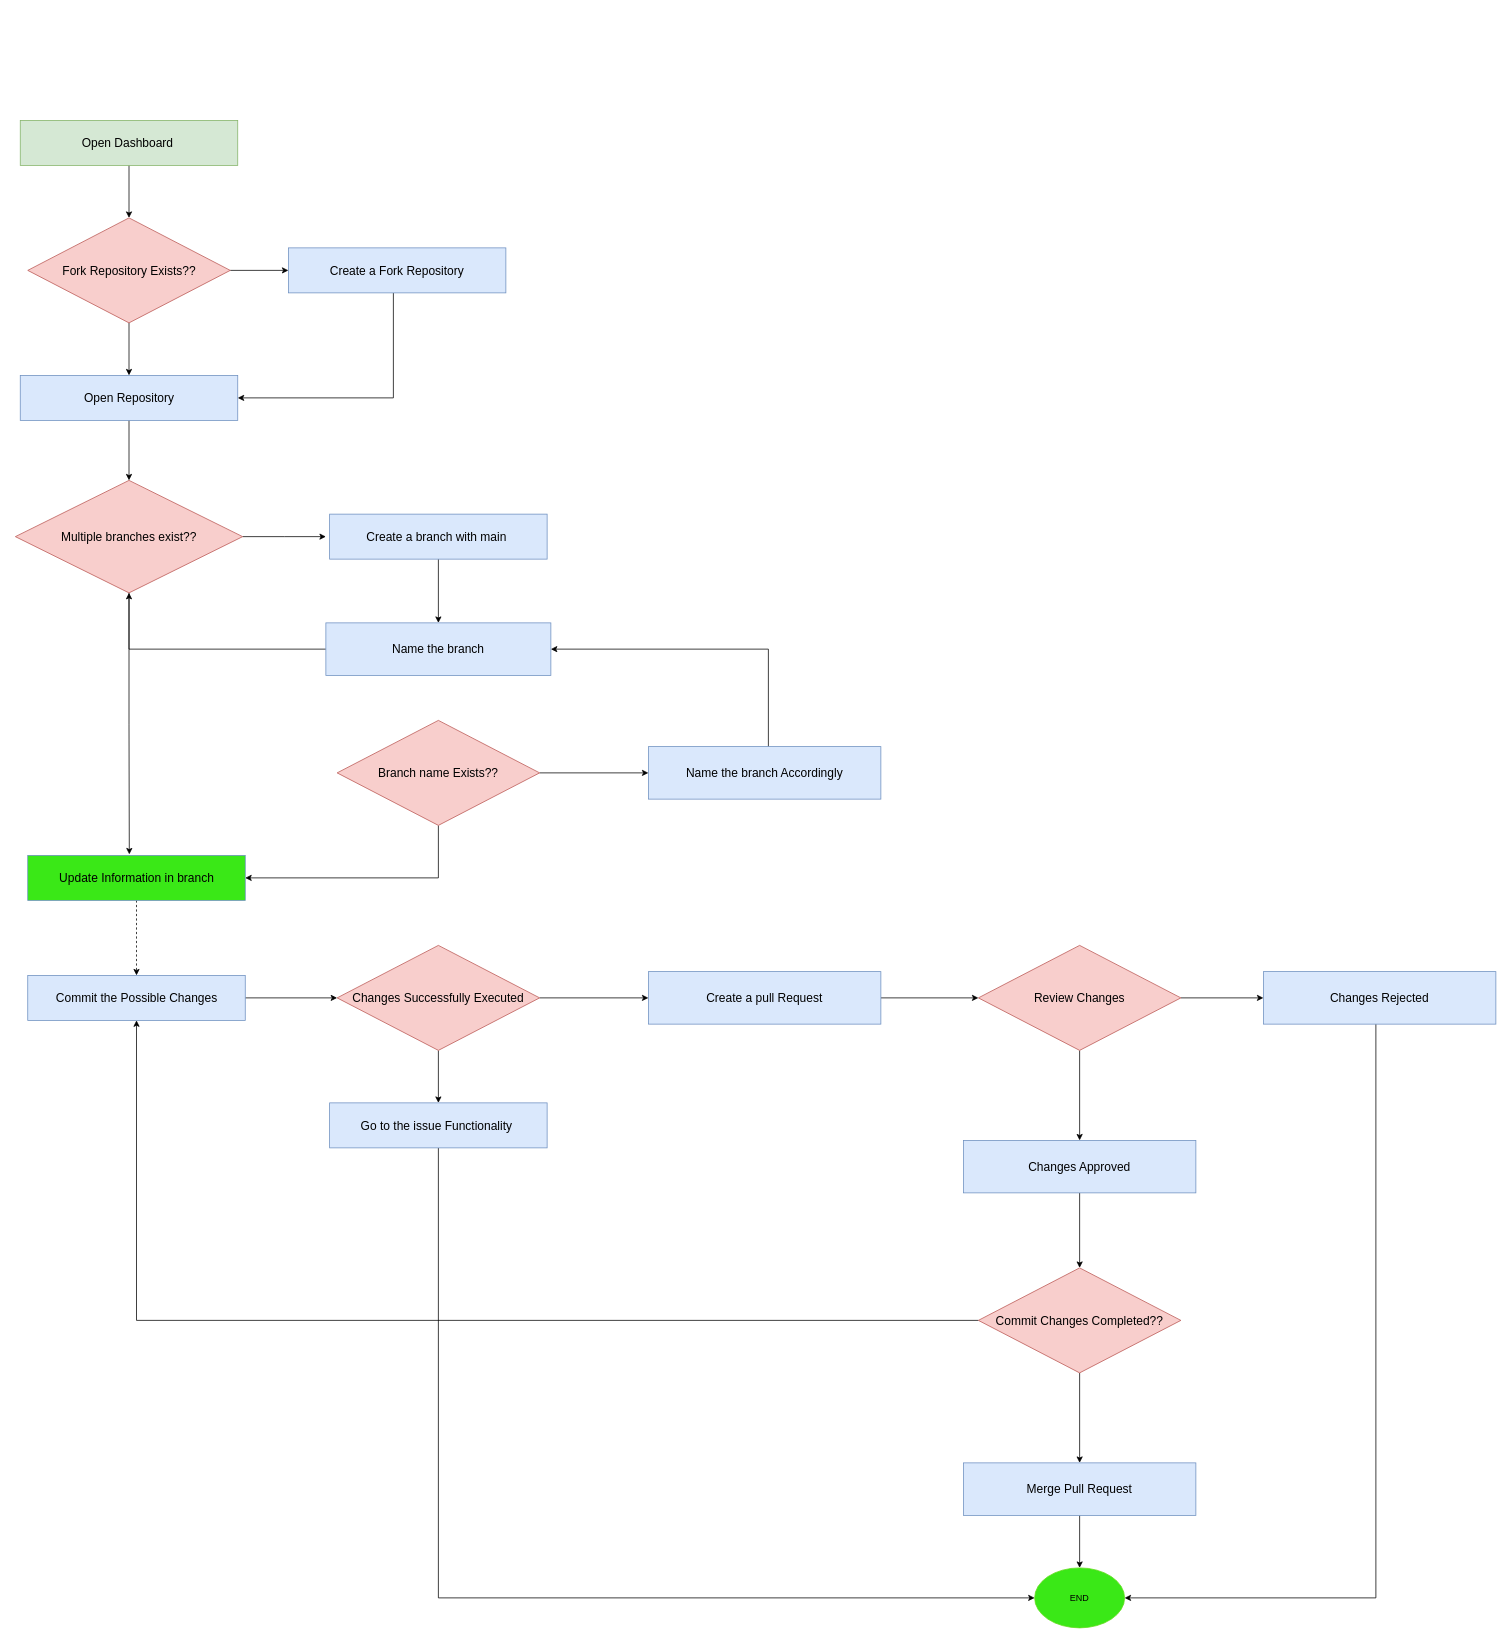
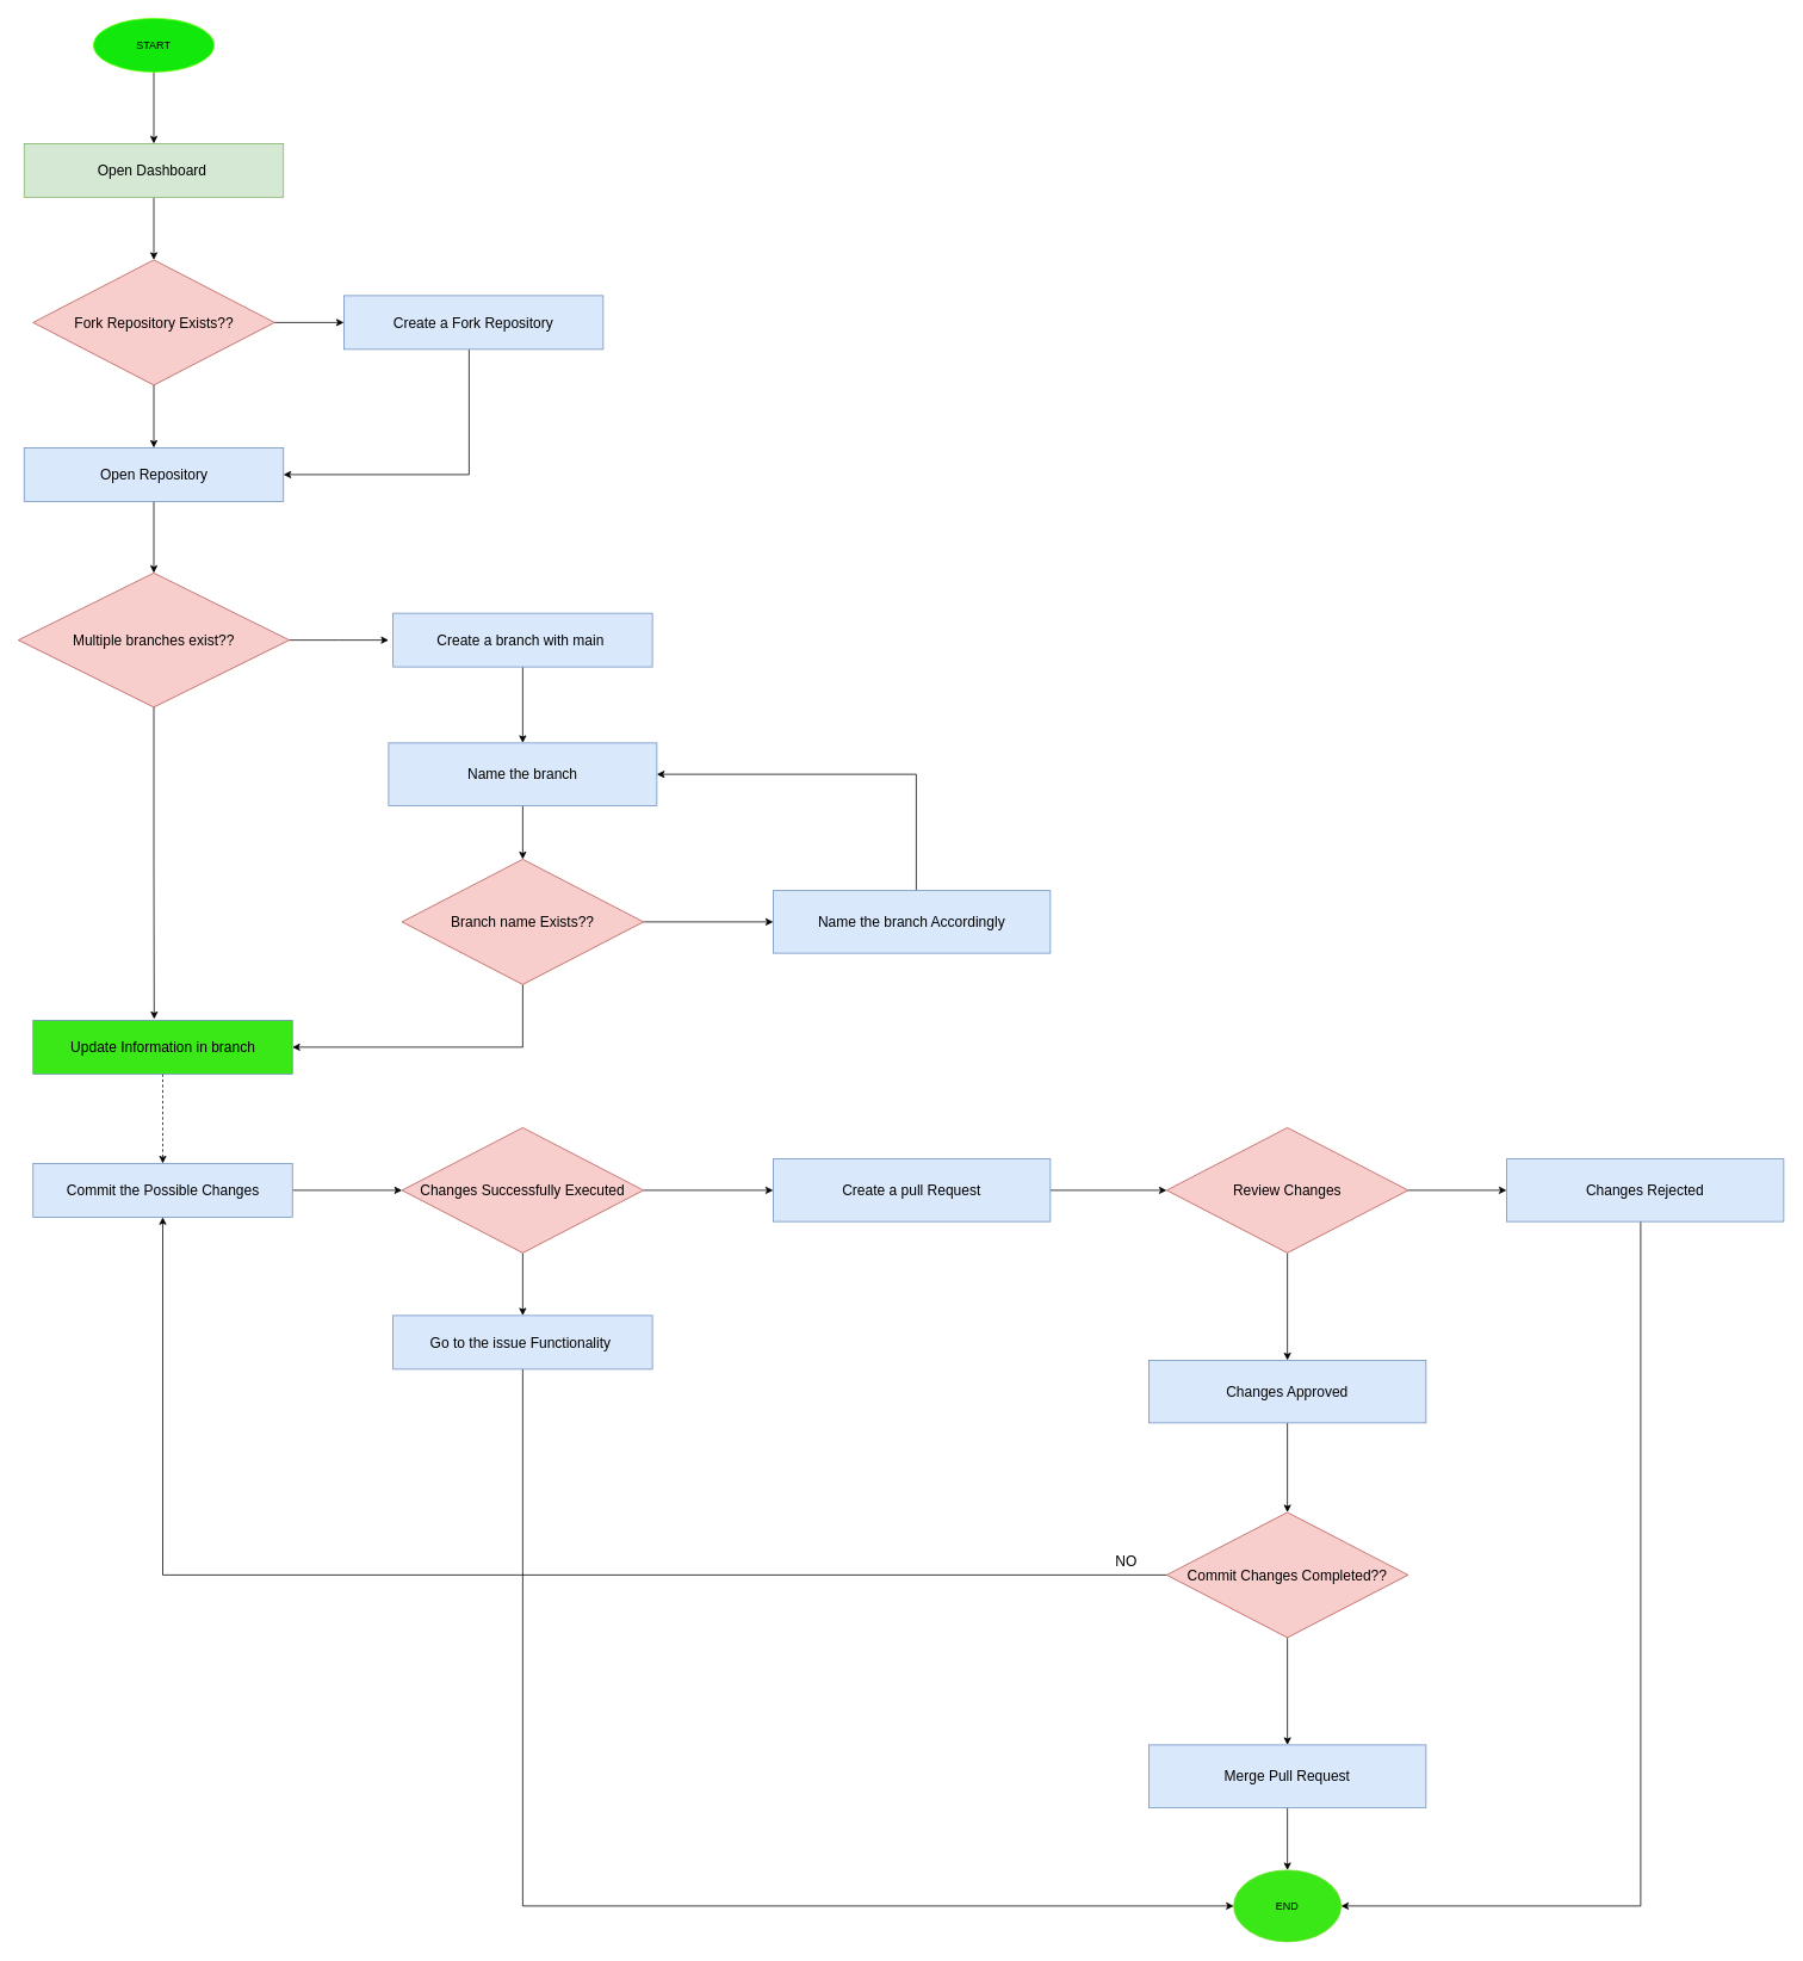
+ <mxCell id="3" value="START" style="ellipse;whiteSpace=wrap;html=1;fillColor=#13E80C;strokeColor=#61FF05;rounded=0;" parent="1" vertex="1"><mxGeometry x="104" y="20" width="135" height="60" as="geometry" /></mxCell>
+ <mxCell id="2" value="" style="edgeStyle=orthogonalEdgeStyle;rounded=0;orthogonalLoop=1;jettySize=auto;html=1;" edge="1" parent="1" source="3" target="5"><mxGeometry relative="1" as="geometry" /></mxCell>
- <mxCell id="20" value="" style="edgeStyle=orthogonalEdgeStyle;rounded=0;orthogonalLoop=1;jettySize=auto;html=1;" parent="1" source="21" target="15" edge="1"><mxGeometry relative="1" as="geometry" /></mxCell>
+ <mxCell id="20" value="" style="edgeStyle=orthogonalEdgeStyle;rounded=0;orthogonalLoop=1;jettySize=auto;html=1;" parent="1" source="21" target="24" edge="1"><mxGeometry relative="1" as="geometry" /></mxCell>
+ <mxCell id="46" value="&lt;font style=&quot;font-size: 16px;&quot;&gt;NO&lt;/font&gt;" style="text;html=1;strokeColor=none;fillColor=none;align=center;verticalAlign=middle;whiteSpace=wrap;rounded=0;" vertex="1" parent="1"><mxGeometry x="1229" y="1730" width="60" height="30" as="geometry" /></mxCell>
